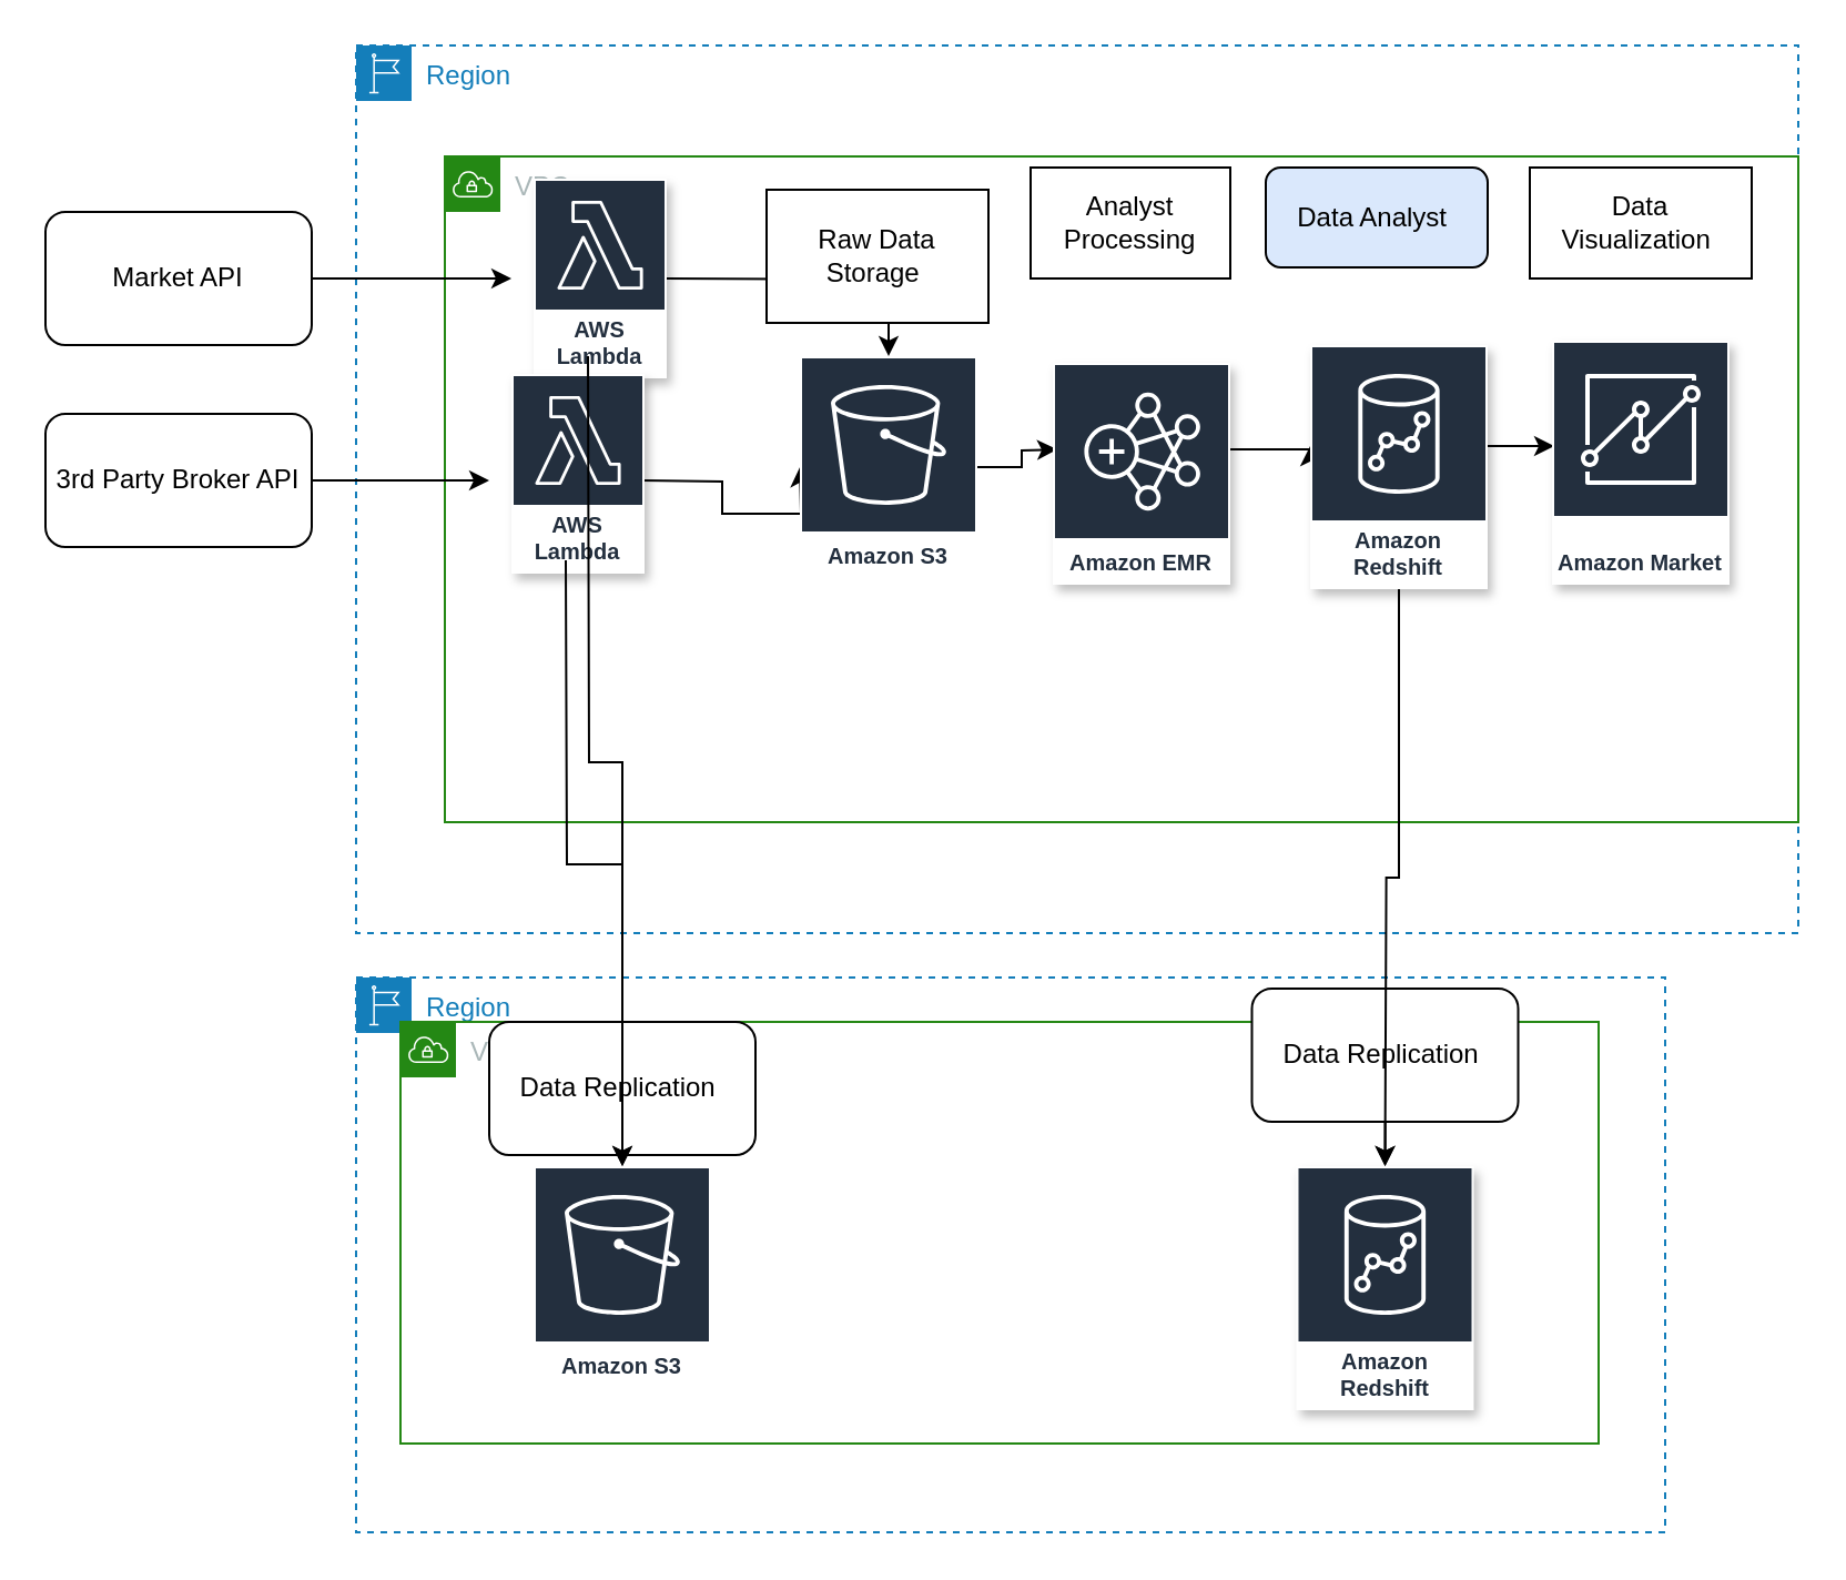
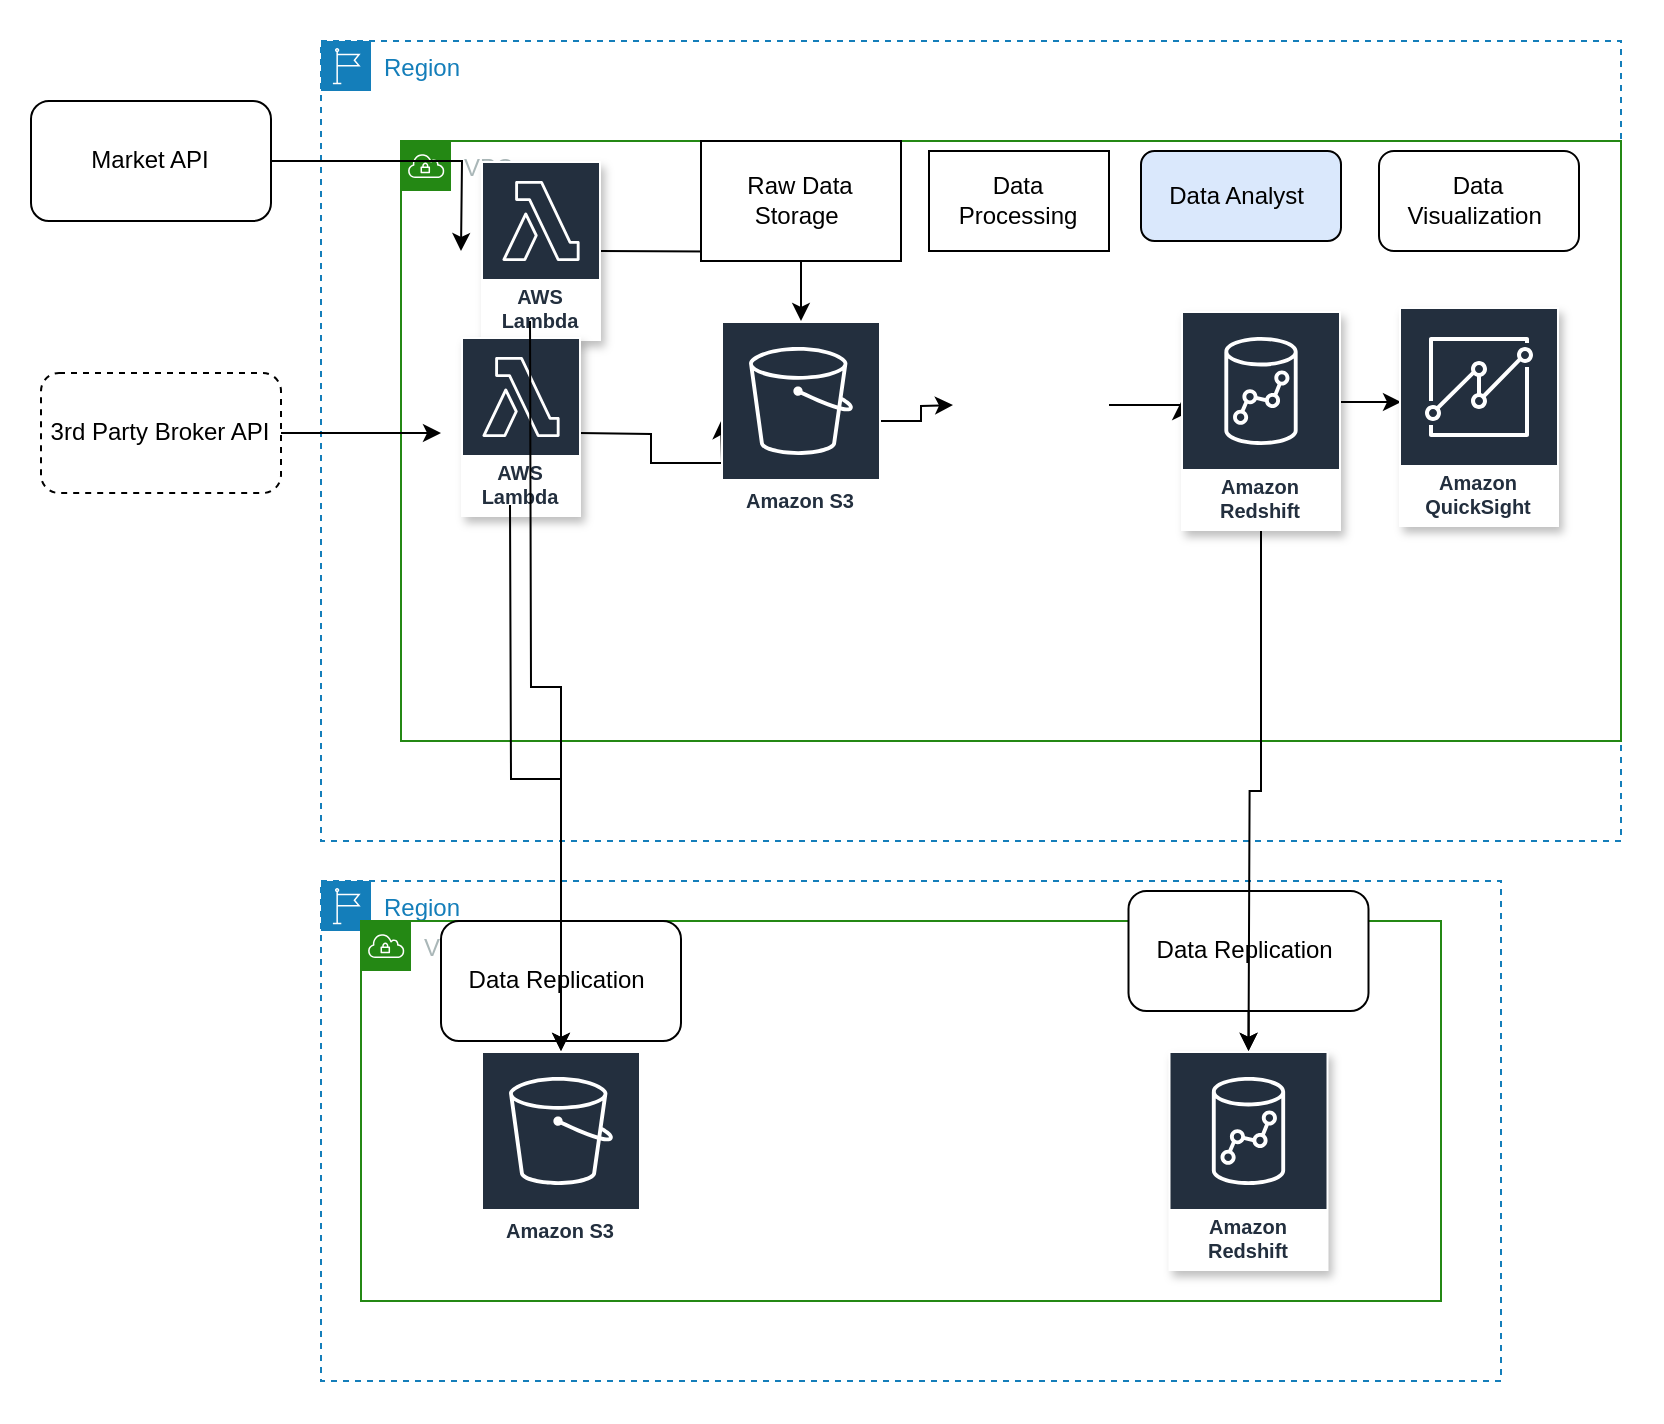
- <mxCell id="11" value="Analyst Processing" style="rounded=0;whiteSpace=wrap;html=1;" vertex="1" parent="3"><mxGeometry x="264" y="5" width="90" height="50" as="geometry" /></mxCell>
+ <mxCell id="11" value="Data Processing" style="rounded=0;whiteSpace=wrap;html=1;" vertex="1" parent="3"><mxGeometry x="264" y="5" width="90" height="50" as="geometry" /></mxCell>
- <mxCell id="13" value="Data Visualization&amp;nbsp;" style="whiteSpace=wrap;html=1;rounded=0;" vertex="1" parent="3"><mxGeometry x="489" y="5" width="100" height="50" as="geometry" /></mxCell>
+ <mxCell id="13" value="Data Visualization&amp;nbsp;" style="rounded=1;whiteSpace=wrap;html=1;" vertex="1" parent="3"><mxGeometry x="489" y="5" width="100" height="50" as="geometry" /></mxCell>
- <mxCell id="10" value="Raw Data Storage&amp;nbsp;" style="rounded=0;whiteSpace=wrap;html=1;" vertex="1" parent="3"><mxGeometry x="145" y="15" width="100" height="60" as="geometry" /></mxCell>
+ <mxCell id="10" value="Raw Data Storage&amp;nbsp;" style="rounded=0;whiteSpace=wrap;html=1;" vertex="1" parent="3"><mxGeometry x="150" width="100" height="60" as="geometry" /></mxCell>
- <mxCell id="20" value="Market API" style="rounded=1;whiteSpace=wrap;html=1;" vertex="1" parent="1"><mxGeometry x="20" y="95" width="120" height="60" as="geometry" /></mxCell>
+ <mxCell id="20" value="Market API" style="rounded=1;whiteSpace=wrap;html=1;" vertex="1" parent="1"><mxGeometry x="15" y="50" width="120" height="60" as="geometry" /></mxCell>
- <mxCell id="14" value="Amazon EMR" style="sketch=0;outlineConnect=0;fontColor=#232F3E;gradientColor=none;strokeColor=#ffffff;fillColor=#232F3E;dashed=0;verticalLabelPosition=middle;verticalAlign=bottom;align=center;html=1;whiteSpace=wrap;fontSize=10;fontStyle=1;spacing=3;shape=mxgraph.aws4.productIcon;prIcon=mxgraph.aws4.emr;shadow=1;" vertex="1" parent="3"><mxGeometry x="274" y="93" width="80" height="100" as="geometry" /></mxCell>
- <mxCell id="22" value="3rd Party Broker API" style="rounded=1;whiteSpace=wrap;html=1;" vertex="1" parent="1"><mxGeometry x="20" y="186" width="120" height="60" as="geometry" /></mxCell>
+ <mxCell id="22" value="3rd Party Broker API" style="rounded=1;whiteSpace=wrap;html=1;dashed=1;" vertex="1" parent="1"><mxGeometry x="20" y="186" width="120" height="60" as="geometry" /></mxCell>
- <mxCell id="18" value="Amazon Market" style="sketch=0;outlineConnect=0;fontColor=#232F3E;gradientColor=none;strokeColor=#ffffff;fillColor=#232F3E;dashed=0;verticalLabelPosition=middle;verticalAlign=bottom;align=center;html=1;whiteSpace=wrap;fontSize=10;fontStyle=1;spacing=3;shape=mxgraph.aws4.productIcon;prIcon=mxgraph.aws4.quicksight;shadow=1;" vertex="1" parent="3"><mxGeometry x="499" y="83" width="80" height="110" as="geometry" /></mxCell>
+ <mxCell id="18" value="Amazon QuickSight" style="sketch=0;outlineConnect=0;fontColor=#232F3E;gradientColor=none;strokeColor=#ffffff;fillColor=#232F3E;dashed=0;verticalLabelPosition=middle;verticalAlign=bottom;align=center;html=1;whiteSpace=wrap;fontSize=10;fontStyle=1;spacing=3;shape=mxgraph.aws4.productIcon;prIcon=mxgraph.aws4.quicksight;shadow=1;" vertex="1" parent="3"><mxGeometry x="499" y="83" width="80" height="110" as="geometry" /></mxCell>
